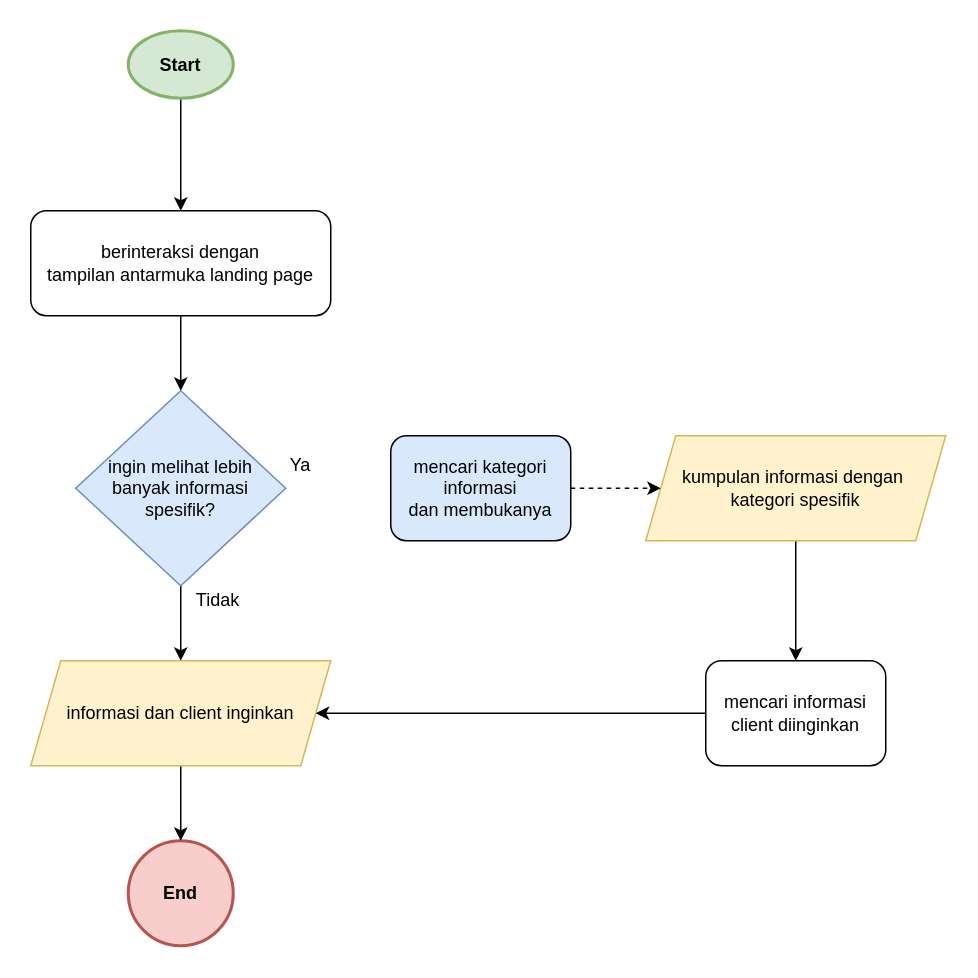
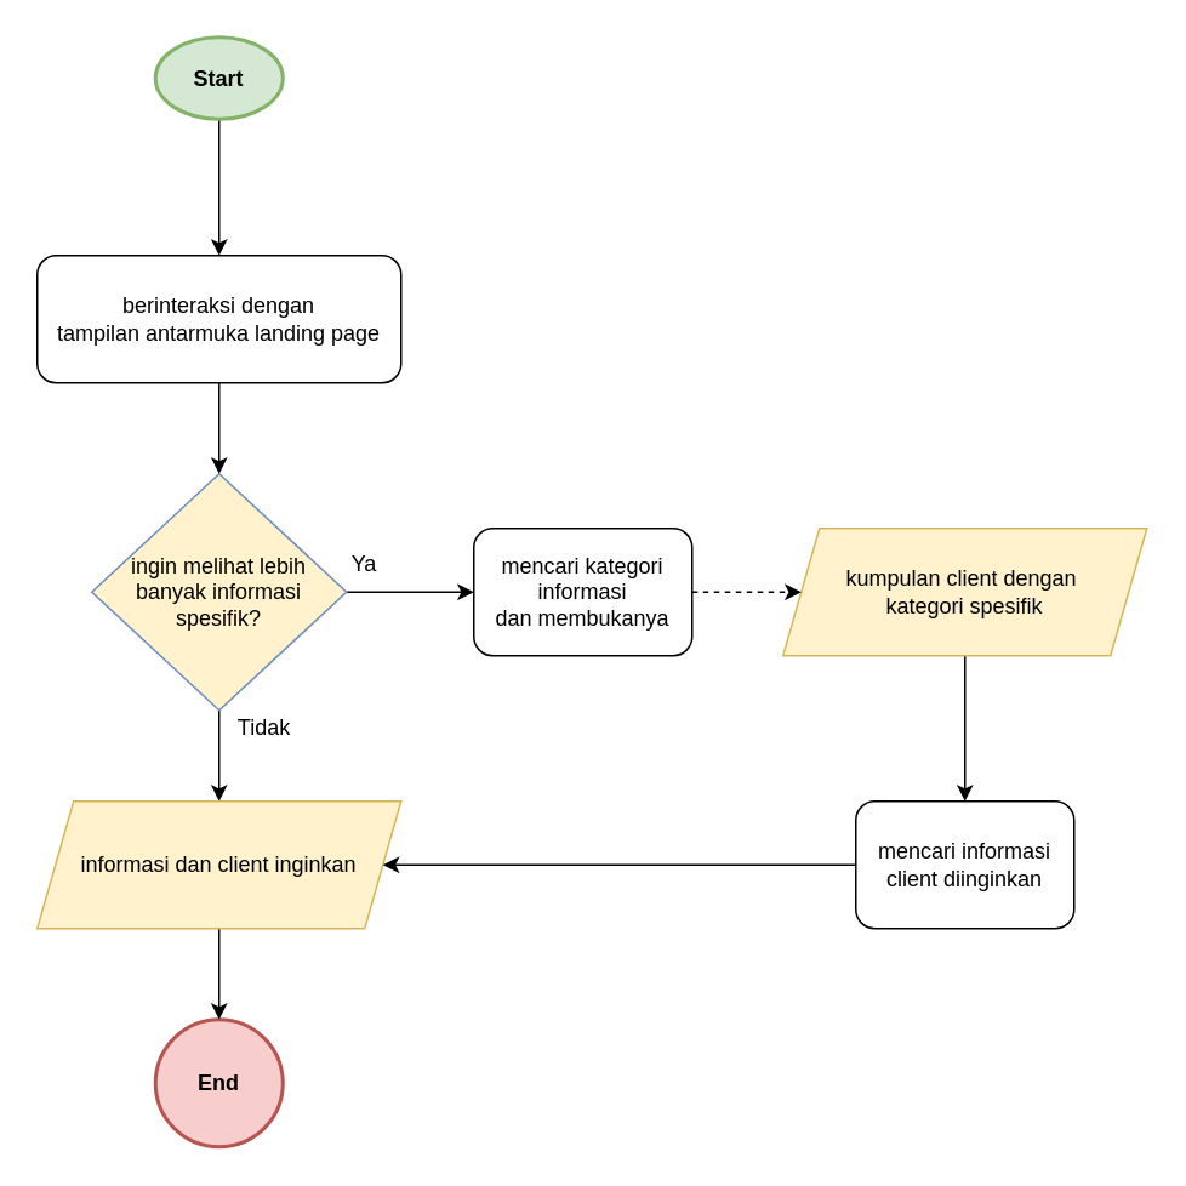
- <mxCell id="7" value="  ingin melihat lebih banyak informasi spesifik?" style="rhombus;whiteSpace=wrap;html=1;strokeWidth=1;fillColor=#dae8fc;strokeColor=#6c8ebf;" parent="1" vertex="1"><mxGeometry x="50" y="260" width="140" height="130" as="geometry" /></mxCell>
+ <mxCell id="7" value="  ingin melihat lebih banyak informasi spesifik?" style="rhombus;whiteSpace=wrap;html=1;strokeWidth=1;fillColor=#fff2cc;strokeColor=#6c8ebf;" parent="1" vertex="1"><mxGeometry x="50" y="260" width="140" height="130" as="geometry" /></mxCell>
+ <mxCell id="6" style="edgeStyle=orthogonalEdgeStyle;rounded=0;orthogonalLoop=1;jettySize=auto;html=1;entryX=0;entryY=0.5;entryDx=0;entryDy=0;" edge="1" parent="1" source="7" target="17"><mxGeometry relative="1" as="geometry" /></mxCell>
- <mxCell id="17" value="  mencari kategori informasi&lt;br&gt;dan membukanya" style="rounded=1;whiteSpace=wrap;html=1;fontSize=12;glass=0;strokeWidth=1;shadow=0;fillColor=#dae8fc;" parent="1" vertex="1"><mxGeometry x="260" y="290" width="120" height="70" as="geometry" /></mxCell>
+ <mxCell id="17" value="  mencari kategori informasi&lt;br&gt;dan membukanya" style="rounded=1;whiteSpace=wrap;html=1;fontSize=12;glass=0;strokeWidth=1;shadow=0;" parent="1" vertex="1"><mxGeometry x="260" y="290" width="120" height="70" as="geometry" /></mxCell>
- <mxCell id="15" value="kumpulan informasi dengan&amp;nbsp;&lt;br&gt;kategori spesifik" style="shape=parallelogram;perimeter=parallelogramPerimeter;whiteSpace=wrap;html=1;fixedSize=1;strokeWidth=1;fillColor=#fff2cc;strokeColor=#d6b656;" parent="1" vertex="1"><mxGeometry x="430" y="290" width="200" height="70" as="geometry" /></mxCell>
+ <mxCell id="15" value="kumpulan client dengan&amp;nbsp;&lt;br&gt;kategori spesifik" style="shape=parallelogram;perimeter=parallelogramPerimeter;whiteSpace=wrap;html=1;fixedSize=1;strokeWidth=1;fillColor=#fff2cc;strokeColor=#d6b656;" parent="1" vertex="1"><mxGeometry x="430" y="290" width="200" height="70" as="geometry" /></mxCell>
